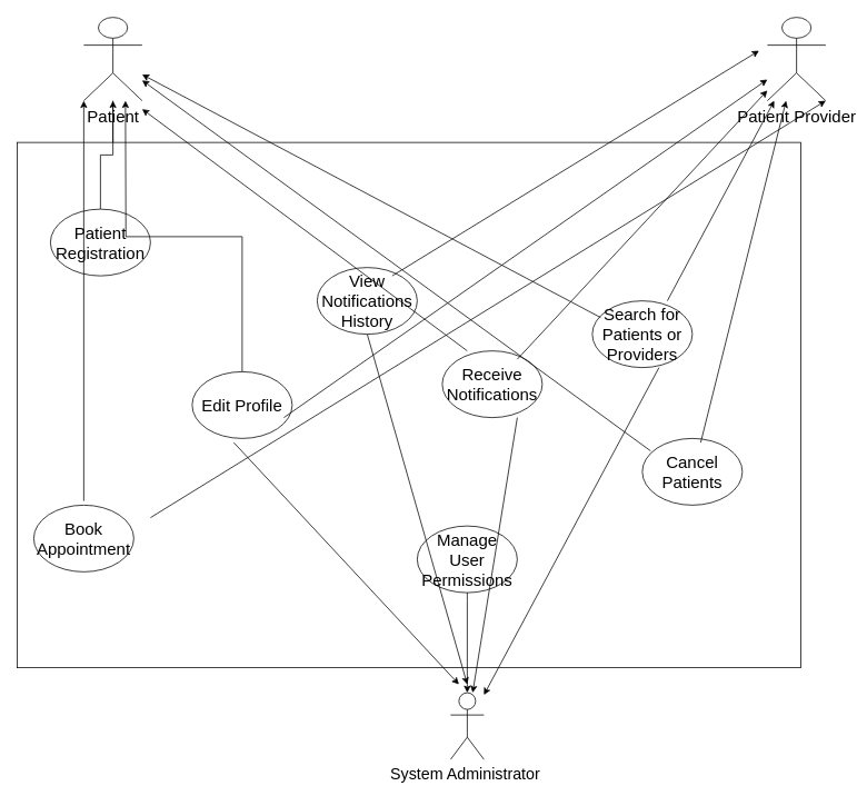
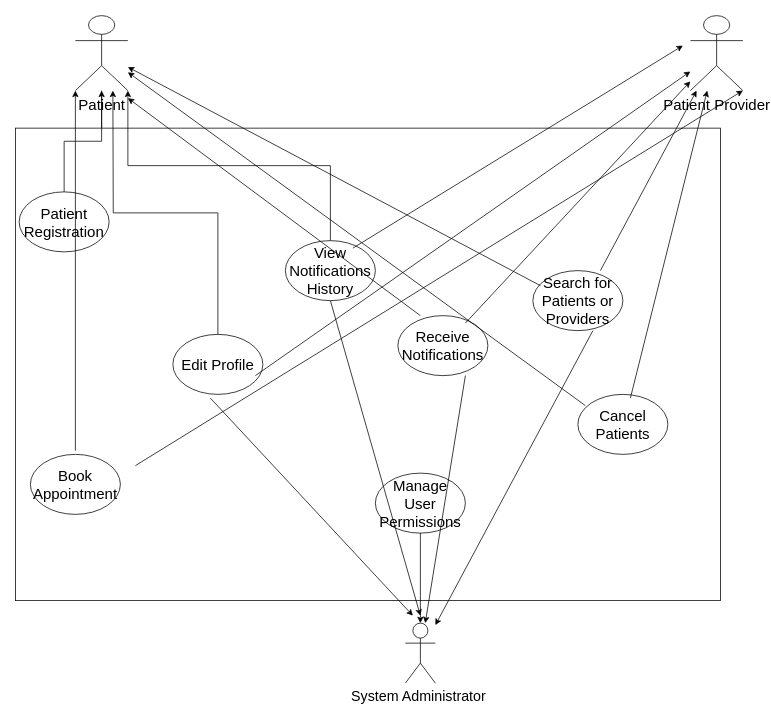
+ <mxCell id="11" style="edgeStyle=orthogonalEdgeStyle;rounded=0;orthogonalLoop=1;jettySize=auto;html=1;exitX=0.5;exitY=0;exitDx=0;exitDy=0;entryX=1;entryY=1;entryDx=0;entryDy=0;entryPerimeter=0;fontSize=20;" parent="1" source="12" target="3" edge="1"><mxGeometry relative="1" as="geometry" /></mxCell>
- <mxCell id="8" value="Patient Registration" style="ellipse;whiteSpace=wrap;html=1;fontSize=20;" parent="1" vertex="1"><mxGeometry x="60" y="250" width="120" height="80" as="geometry" /></mxCell>
+ <mxCell id="8" value="Patient Registration" style="ellipse;whiteSpace=wrap;html=1;fontSize=20;" parent="1" vertex="1"><mxGeometry x="25" y="255" width="120" height="80" as="geometry" /></mxCell>
